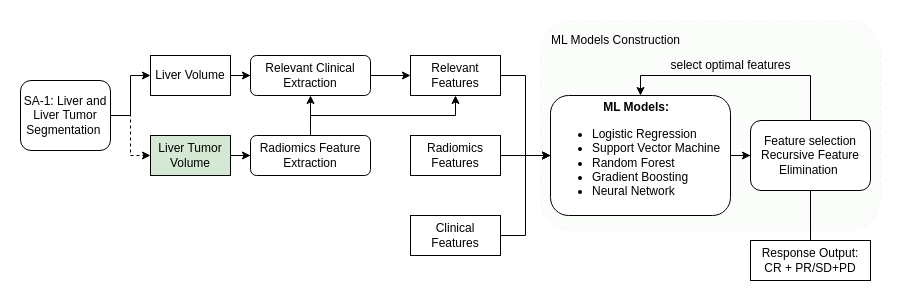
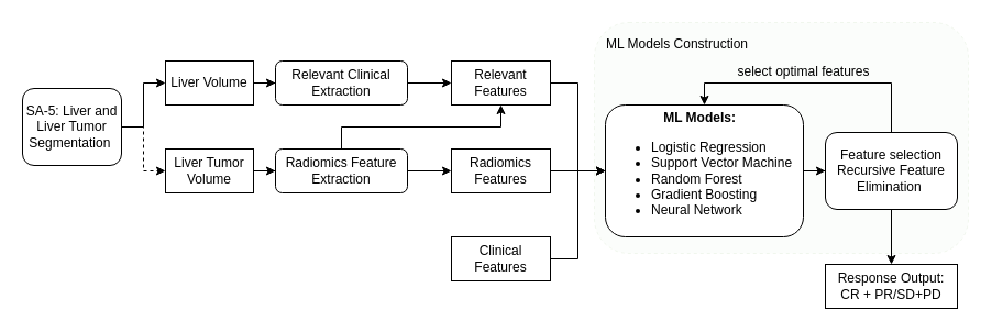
- <mxCell id="13" value="" style="edgeStyle=orthogonalEdgeStyle;rounded=0;orthogonalLoop=1;jettySize=auto;html=1;" edge="1" parent="1" source="14" target="11"><mxGeometry relative="1" as="geometry" /></mxCell>
+ <mxCell id="13" value="" style="edgeStyle=orthogonalEdgeStyle;rounded=0;orthogonalLoop=1;jettySize=auto;html=1;" edge="1" parent="1" source="14" target="18"><mxGeometry relative="1" as="geometry" /></mxCell>
- <mxCell id="5" value="SA-1: Liver and Liver Tumor Segmentation&amp;nbsp;" style="rounded=1;whiteSpace=wrap;html=1;fontSize=12;glass=0;strokeWidth=1;shadow=0;" vertex="1" parent="1"><mxGeometry x="20" y="80" width="90" height="70" as="geometry" /></mxCell>
+ <mxCell id="5" value="SA-5: Liver and Liver Tumor Segmentation&amp;nbsp;" style="rounded=1;whiteSpace=wrap;html=1;fontSize=12;glass=0;strokeWidth=1;shadow=0;" vertex="1" parent="1"><mxGeometry x="20" y="80" width="90" height="70" as="geometry" /></mxCell>
- <mxCell id="9" value="Liver Tumor Volume" style="rounded=0;whiteSpace=wrap;html=1;fillColor=#d5e8d4;" vertex="1" parent="1"><mxGeometry x="150" y="135" width="80" height="40" as="geometry" /></mxCell>
+ <mxCell id="9" value="Liver Tumor Volume" style="rounded=0;whiteSpace=wrap;html=1;" vertex="1" parent="1"><mxGeometry x="150" y="135" width="80" height="40" as="geometry" /></mxCell>
- <mxCell id="23" value="" style="edgeStyle=orthogonalEdgeStyle;rounded=0;orthogonalLoop=1;jettySize=auto;html=1;endArrow=none;" edge="1" parent="1" source="25" target="26"><mxGeometry relative="1" as="geometry" /></mxCell>
+ <mxCell id="23" value="" style="edgeStyle=orthogonalEdgeStyle;rounded=0;orthogonalLoop=1;jettySize=auto;html=1;" edge="1" parent="1" source="25" target="26"><mxGeometry relative="1" as="geometry" /></mxCell>
